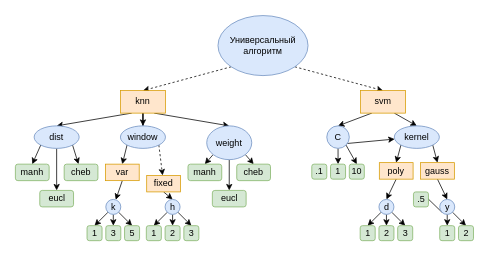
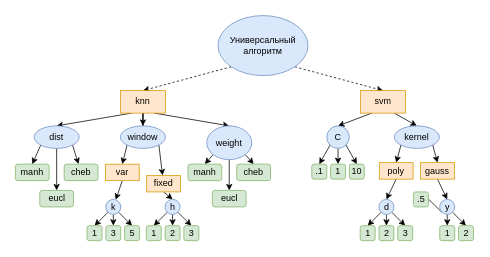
- <mxCell id="23" style="rounded=0;orthogonalLoop=1;jettySize=auto;html=1;exitX=0;exitY=1;exitDx=0;exitDy=0;" parent="1" source="26" target="29" edge="1"><mxGeometry relative="1" as="geometry" /></mxCell>
+ <mxCell id="23" style="rounded=0;orthogonalLoop=1;jettySize=auto;html=1;exitX=0;exitY=1;exitDx=0;exitDy=0;entryX=0.5;entryY=0;entryDx=0;entryDy=0;" parent="1" source="26" target="54" edge="1"><mxGeometry relative="1" as="geometry" /></mxCell>
- <mxCell id="17" style="rounded=0;orthogonalLoop=1;jettySize=auto;html=1;exitX=1;exitY=1;exitDx=0;exitDy=0;dashed=1;" parent="1" source="18" target="35" edge="1"><mxGeometry relative="1" as="geometry" /></mxCell>
+ <mxCell id="17" style="rounded=0;orthogonalLoop=1;jettySize=auto;html=1;exitX=1;exitY=1;exitDx=0;exitDy=0;" parent="1" source="18" target="35" edge="1"><mxGeometry relative="1" as="geometry" /></mxCell>
